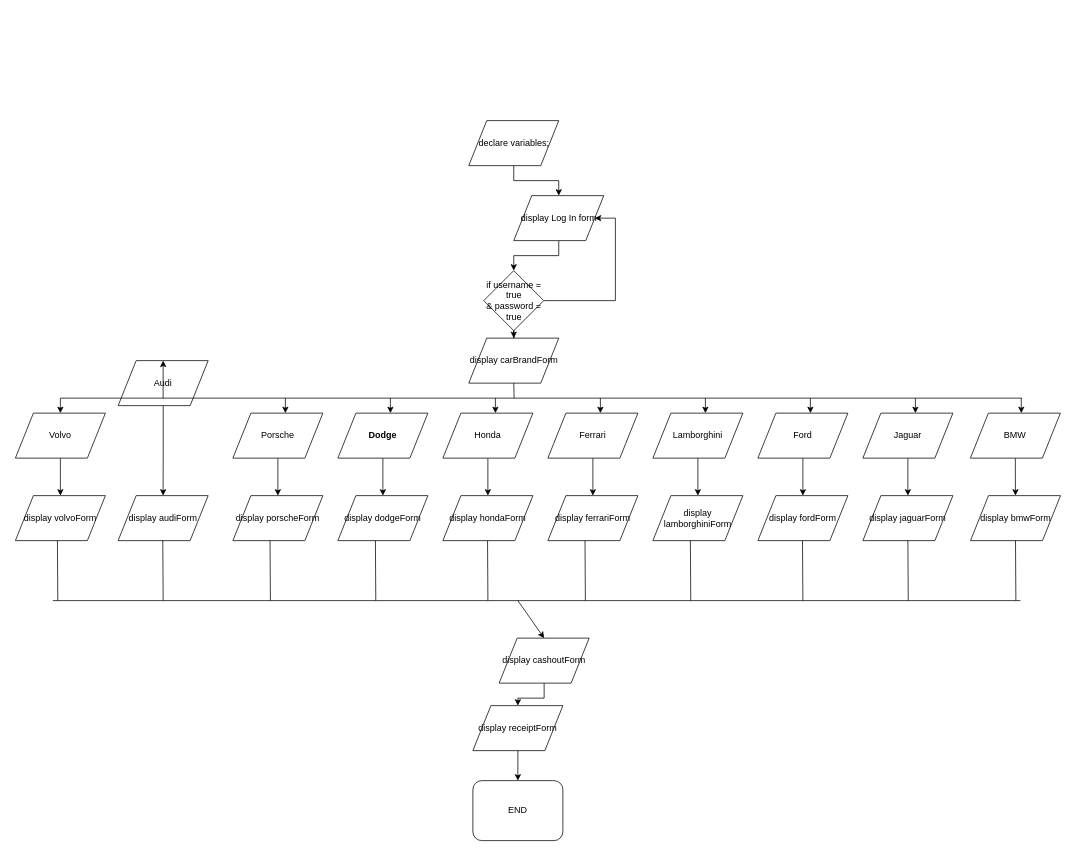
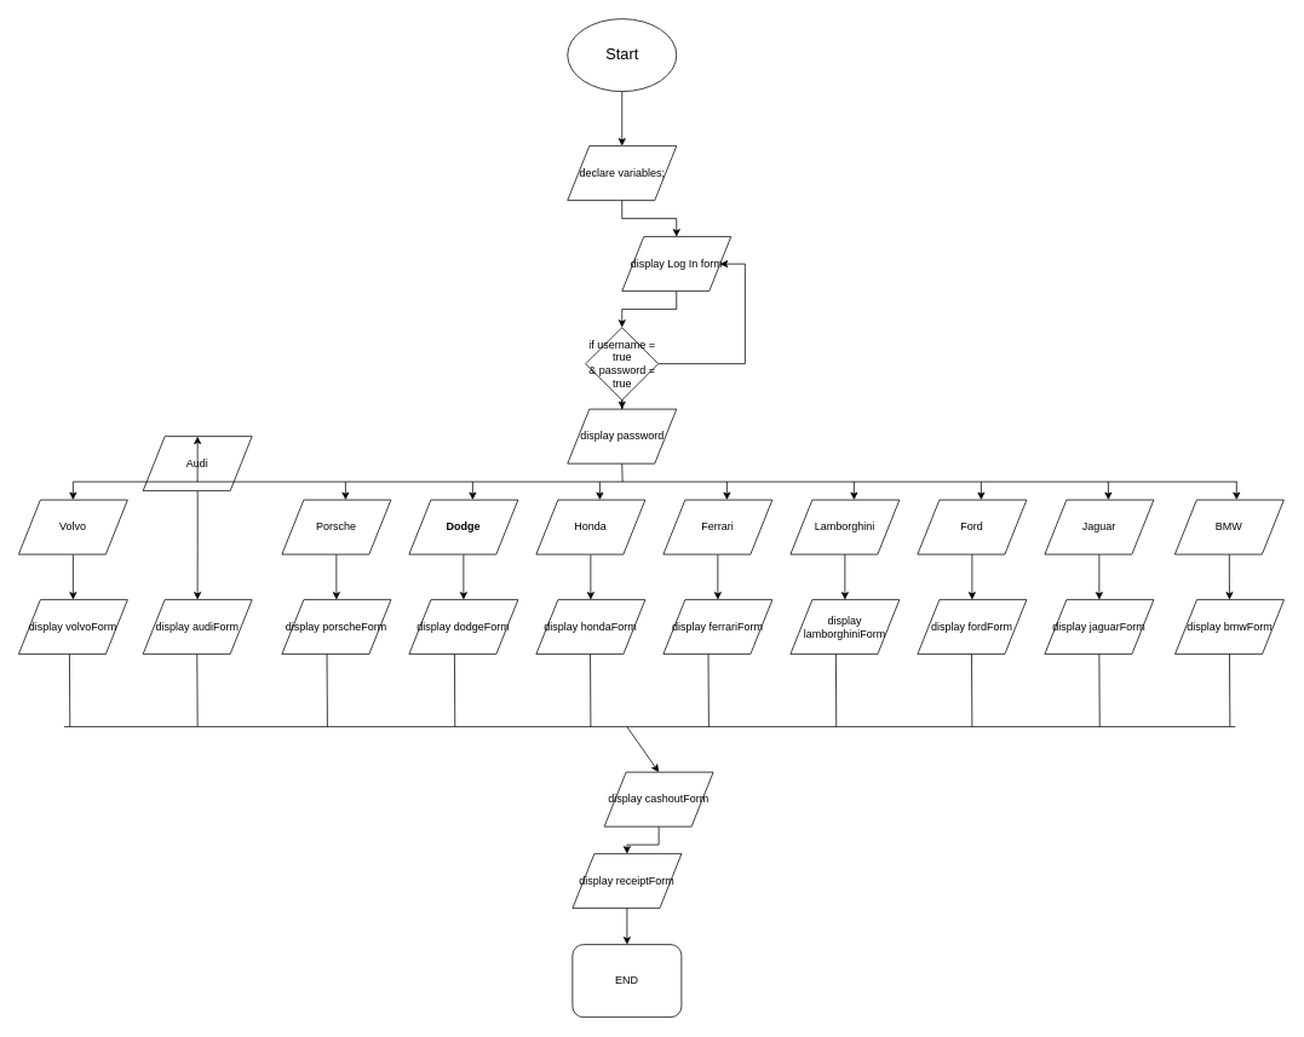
+ <mxCell id="3" value="&lt;font style=&quot;font-size: 17px&quot;&gt;Start&lt;/font&gt;" style="ellipse;whiteSpace=wrap;html=1;" vertex="1" parent="1"><mxGeometry x="624.5" y="20" width="120" height="80" as="geometry" /></mxCell>
+ <mxCell id="2" style="edgeStyle=orthogonalEdgeStyle;rounded=0;orthogonalLoop=1;jettySize=auto;html=1;exitX=0.5;exitY=1;exitDx=0;exitDy=0;entryX=0.5;entryY=0;entryDx=0;entryDy=0;" edge="1" parent="1" source="3" target="5"><mxGeometry relative="1" as="geometry" /></mxCell>
- <mxCell id="10" value="display carBrandForm" style="shape=parallelogram;perimeter=parallelogramPerimeter;whiteSpace=wrap;html=1;" vertex="1" parent="1"><mxGeometry x="624.5" y="450" width="120" height="60" as="geometry" /></mxCell>
+ <mxCell id="10" value="display password" style="shape=parallelogram;perimeter=parallelogramPerimeter;whiteSpace=wrap;html=1;" vertex="1" parent="1"><mxGeometry x="624.5" y="450" width="120" height="60" as="geometry" /></mxCell>
